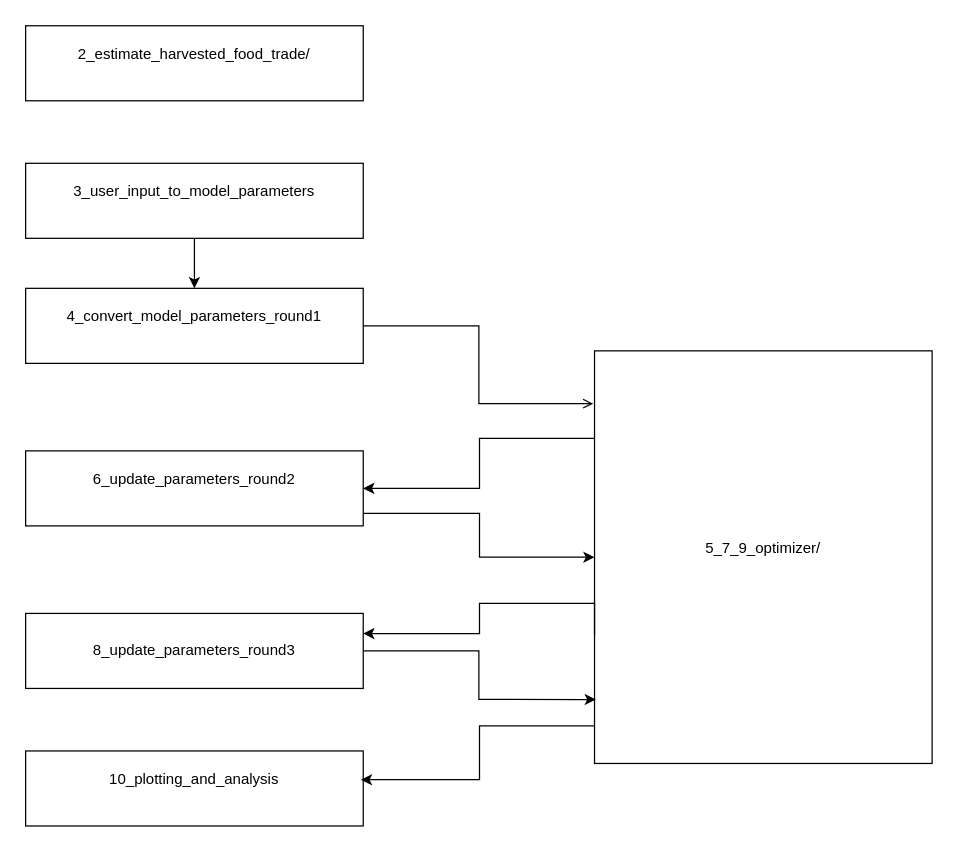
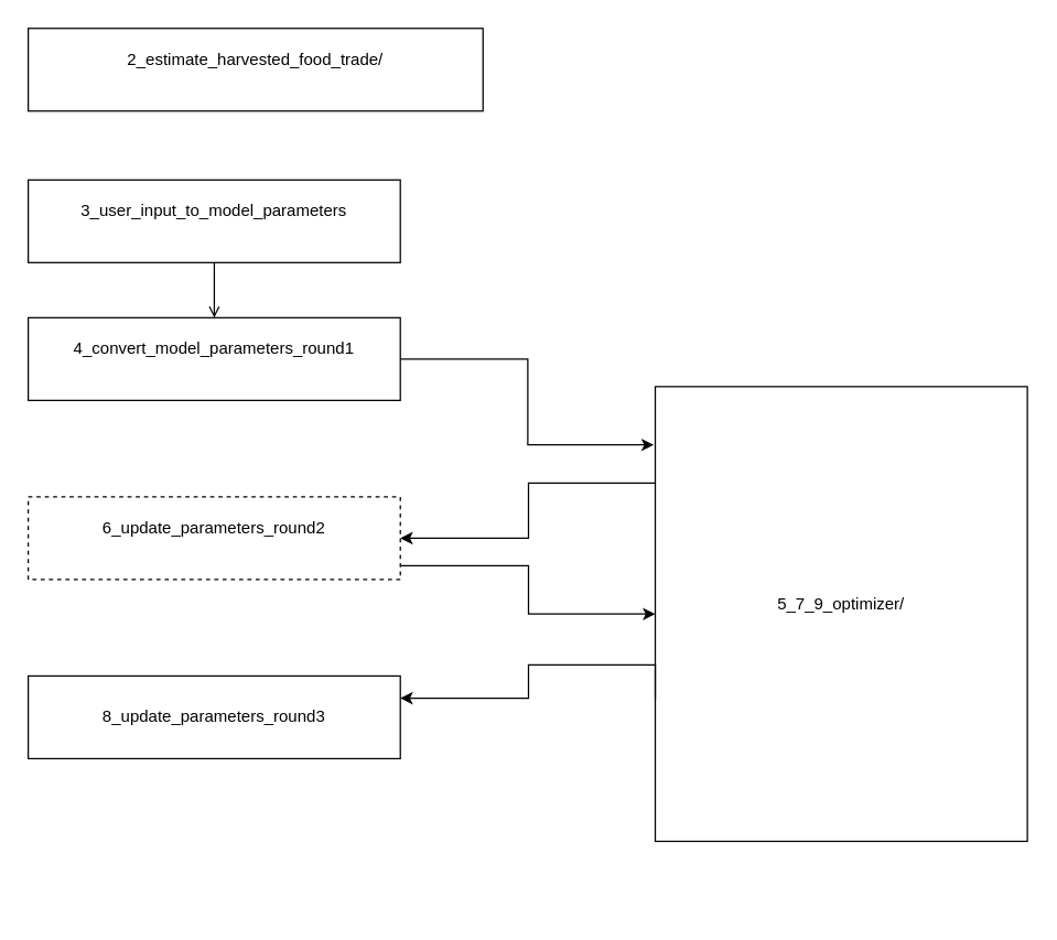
- <mxCell id="2" value="2_estimate_harvested_food_trade/&lt;div&gt;&lt;br/&gt;&lt;/div&gt;" style="whiteSpace=wrap;html=1;" vertex="1" parent="1"><mxGeometry x="20" y="20" width="270" height="60" as="geometry" /></mxCell>
+ <mxCell id="2" value="2_estimate_harvested_food_trade/&lt;div&gt;&lt;br/&gt;&lt;/div&gt;" style="whiteSpace=wrap;html=1;" vertex="1" parent="1"><mxGeometry x="20" y="20" width="330" height="60" as="geometry" /></mxCell>
- <mxCell id="3" style="edgeStyle=orthogonalEdgeStyle;rounded=0;orthogonalLoop=1;jettySize=auto;html=1;" edge="1" parent="1" source="4" target="5"><mxGeometry relative="1" as="geometry" /></mxCell>
+ <mxCell id="3" style="edgeStyle=orthogonalEdgeStyle;rounded=0;orthogonalLoop=1;jettySize=auto;html=1;endArrow=open;" edge="1" parent="1" source="4" target="5"><mxGeometry relative="1" as="geometry" /></mxCell>
- <mxCell id="11" style="edgeStyle=orthogonalEdgeStyle;rounded=0;orthogonalLoop=1;jettySize=auto;html=1;entryX=-0.004;entryY=0.128;entryDx=0;entryDy=0;entryPerimeter=0;endArrow=open;" edge="1" parent="1" source="5" target="7"><mxGeometry relative="1" as="geometry" /></mxCell>
+ <mxCell id="11" style="edgeStyle=orthogonalEdgeStyle;rounded=0;orthogonalLoop=1;jettySize=auto;html=1;entryX=-0.004;entryY=0.128;entryDx=0;entryDy=0;entryPerimeter=0;" edge="1" parent="1" source="5" target="7"><mxGeometry relative="1" as="geometry" /></mxCell>
- <mxCell id="9" value="6_update_parameters_round2&lt;br&gt;&lt;div&gt;&lt;br&gt;&lt;/div&gt;" style="whiteSpace=wrap;html=1;" vertex="1" parent="1"><mxGeometry x="20" y="360" width="270" height="60" as="geometry" /></mxCell>
+ <mxCell id="9" value="6_update_parameters_round2&lt;br&gt;&lt;div&gt;&lt;br&gt;&lt;/div&gt;" style="whiteSpace=wrap;html=1;dashed=1;" vertex="1" parent="1"><mxGeometry x="20" y="360" width="270" height="60" as="geometry" /></mxCell>
- <mxCell id="13" style="edgeStyle=orthogonalEdgeStyle;rounded=0;orthogonalLoop=1;jettySize=auto;html=1;entryX=0.004;entryY=0.845;entryDx=0;entryDy=0;entryPerimeter=0;" edge="1" parent="1" source="10" target="7"><mxGeometry relative="1" as="geometry" /></mxCell>
- <mxCell id="15" style="edgeStyle=orthogonalEdgeStyle;rounded=0;orthogonalLoop=1;jettySize=auto;html=1;entryX=0.993;entryY=0.383;entryDx=0;entryDy=0;entryPerimeter=0;" edge="1" parent="1" source="7" target="14"><mxGeometry relative="1" as="geometry"><Array as="points"><mxPoint x="383" y="580" /><mxPoint x="383" y="623" /></Array></mxGeometry></mxCell>
- <mxCell id="14" value="10_plotting_and_analysis&lt;br&gt;&lt;div&gt;&lt;br&gt;&lt;/div&gt;" style="whiteSpace=wrap;html=1;" vertex="1" parent="1"><mxGeometry x="20" y="600" width="270" height="60" as="geometry" /></mxCell>
